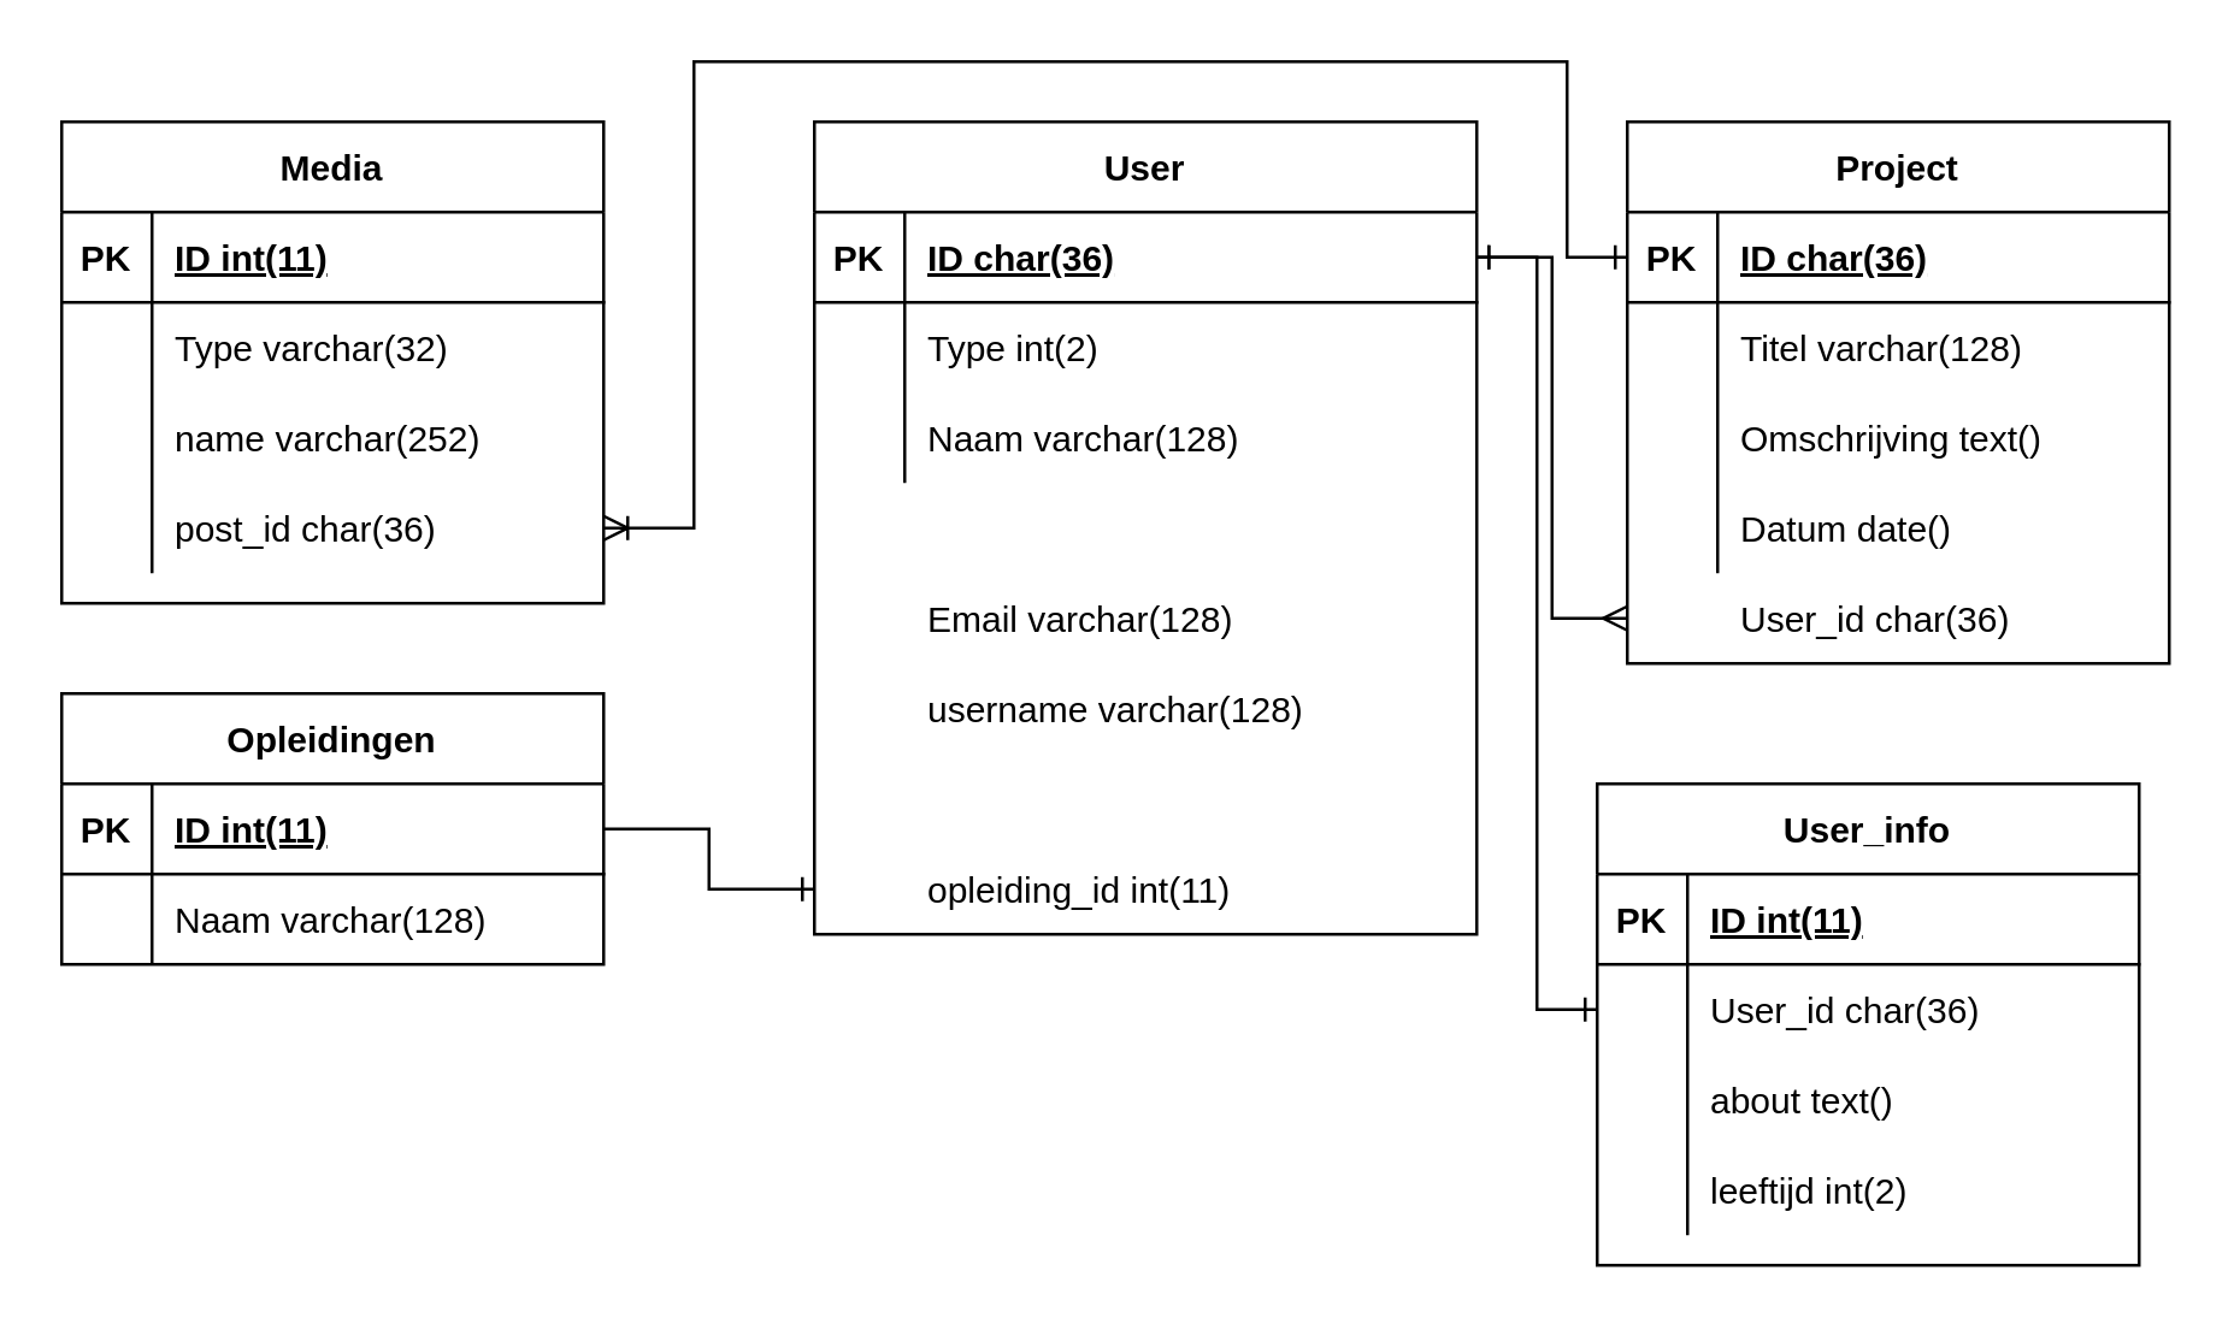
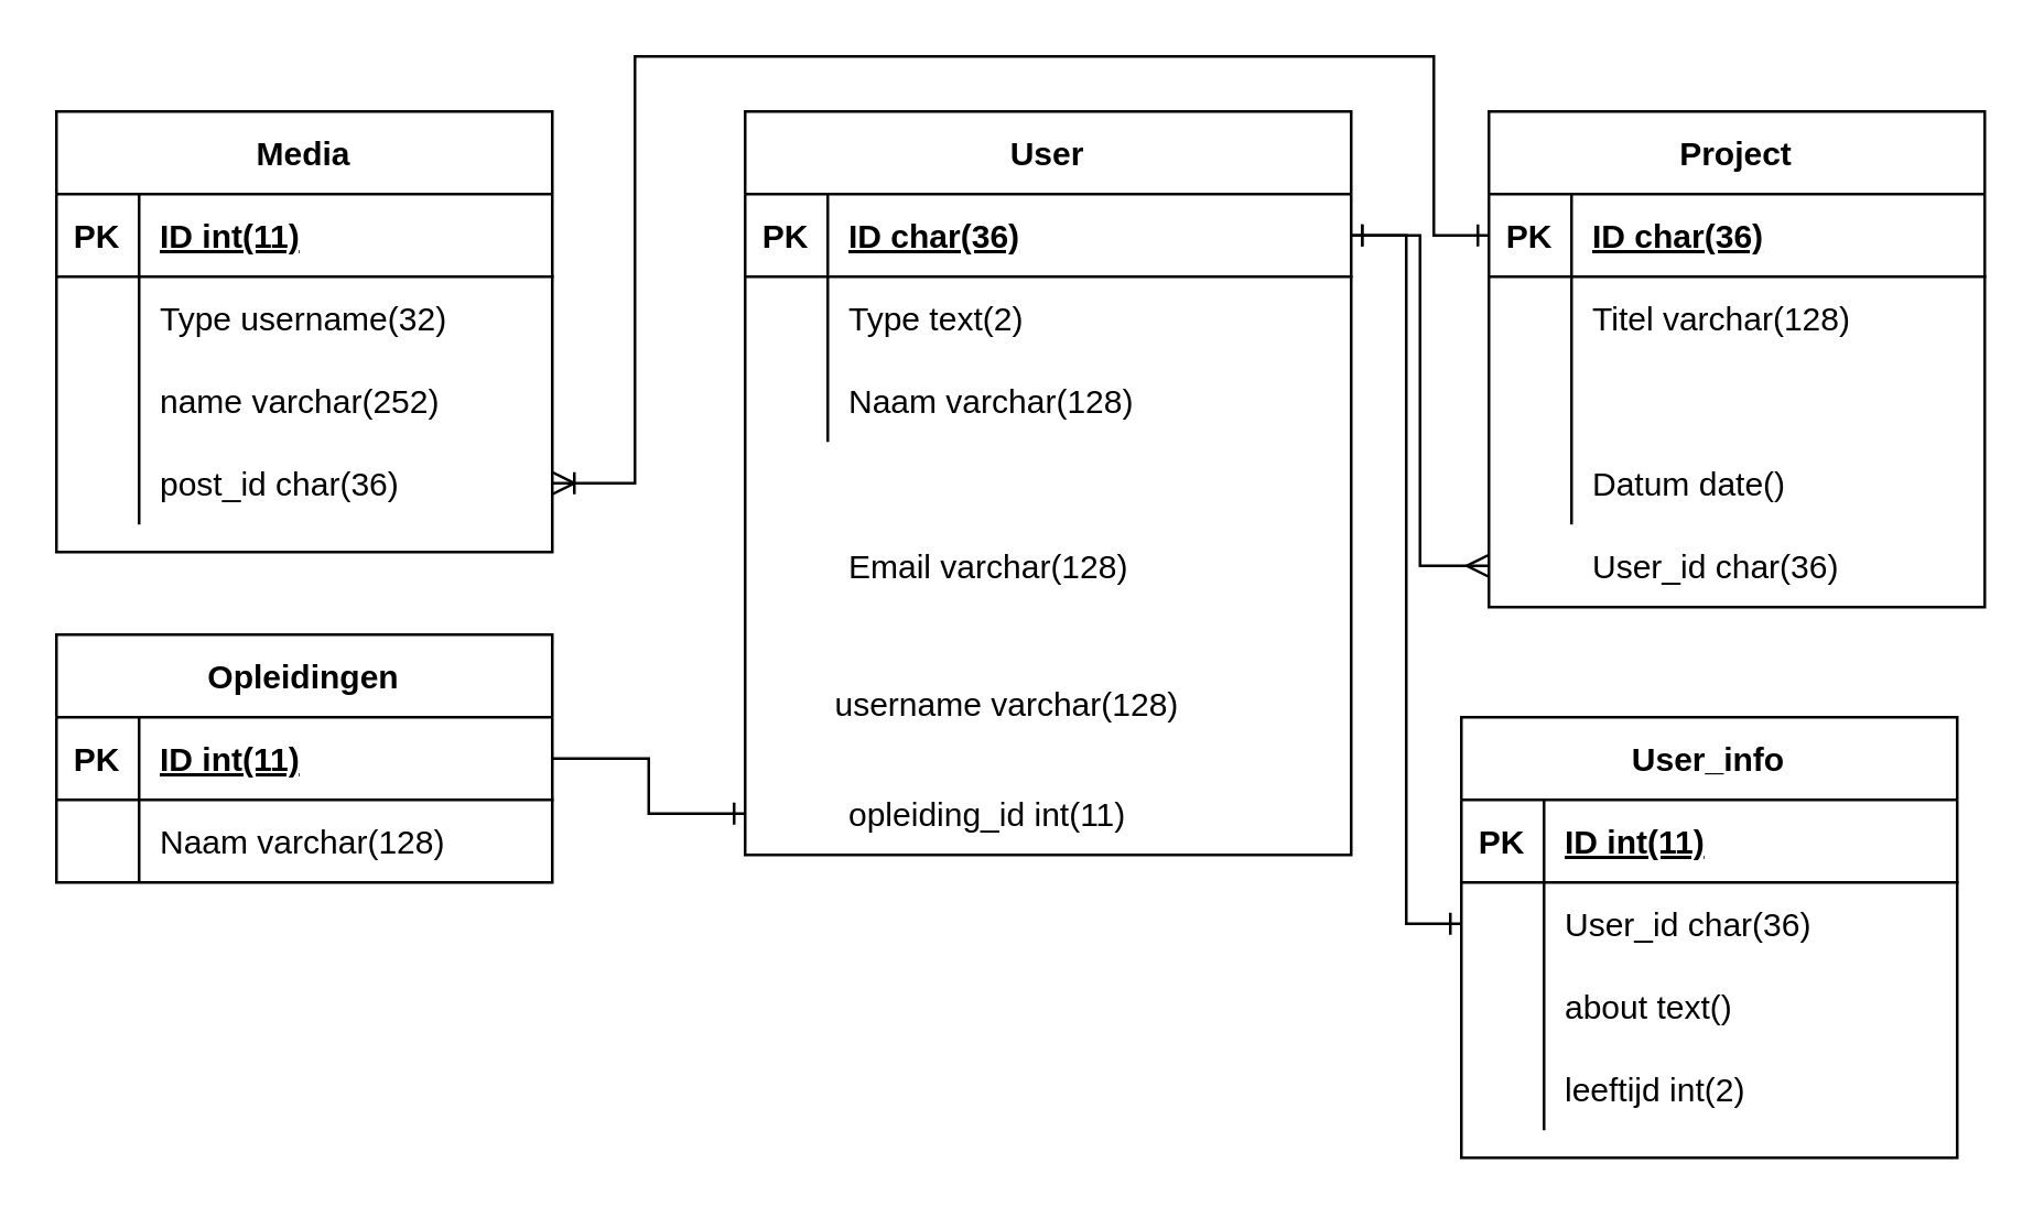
- <mxCell id="8" value="Type varchar(32)" style="shape=partialRectangle;connectable=0;fillColor=none;top=0;left=0;bottom=0;right=0;align=left;spacingLeft=6;overflow=hidden;" vertex="1" parent="6"><mxGeometry x="30" width="150" height="30" as="geometry" /></mxCell>
+ <mxCell id="8" value="Type username(32)" style="shape=partialRectangle;connectable=0;fillColor=none;top=0;left=0;bottom=0;right=0;align=left;spacingLeft=6;overflow=hidden;" vertex="1" parent="6"><mxGeometry x="30" width="150" height="30" as="geometry" /></mxCell>
- <mxCell id="21" value="Type int(2)" style="shape=partialRectangle;connectable=0;fillColor=none;top=0;left=0;bottom=0;right=0;align=left;spacingLeft=6;overflow=hidden;" vertex="1" parent="19"><mxGeometry x="30" width="190" height="30" as="geometry" /></mxCell>
+ <mxCell id="21" value="Type text(2)" style="shape=partialRectangle;connectable=0;fillColor=none;top=0;left=0;bottom=0;right=0;align=left;spacingLeft=6;overflow=hidden;" vertex="1" parent="19"><mxGeometry x="30" width="190" height="30" as="geometry" /></mxCell>
- <mxCell id="46" value="Omschrijving text()" style="shape=partialRectangle;connectable=0;fillColor=none;top=0;left=0;bottom=0;right=0;align=left;spacingLeft=6;overflow=hidden;" vertex="1" parent="44"><mxGeometry x="30" width="150" height="30" as="geometry" /></mxCell>
- <mxCell id="28" value="username varchar(128)" style="shape=partialRectangle;connectable=0;fillColor=none;top=0;left=0;bottom=0;right=0;align=left;spacingLeft=6;overflow=hidden;" vertex="1" parent="1"><mxGeometry x="300" y="220" width="190" height="30" as="geometry" /></mxCell>
+ <mxCell id="28" value="username varchar(128)" style="shape=partialRectangle;connectable=0;fillColor=none;top=0;left=0;bottom=0;right=0;align=left;spacingLeft=6;overflow=hidden;" vertex="1" parent="1"><mxGeometry x="295" y="240" width="190" height="30" as="geometry" /></mxCell>
